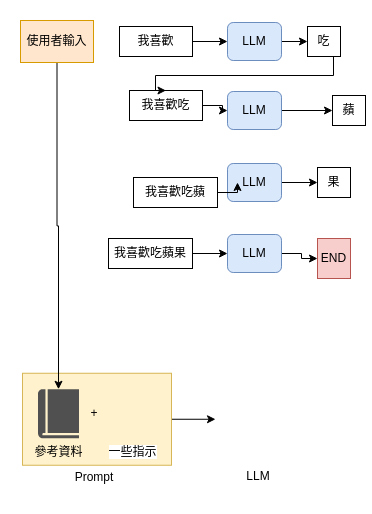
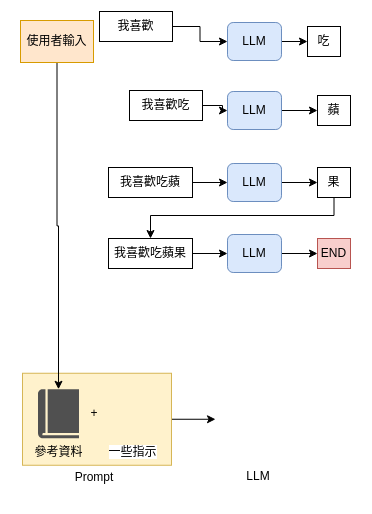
- <mxCell id="23" value="我喜歡" style="text;html=1;align=center;verticalAlign=middle;whiteSpace=wrap;rounded=0;strokeColor=default;" parent="1" vertex="1"><mxGeometry x="119" y="26" width="73" height="30" as="geometry" /></mxCell>
+ <mxCell id="23" value="我喜歡" style="text;html=1;align=center;verticalAlign=middle;whiteSpace=wrap;rounded=0;strokeColor=default;" parent="1" vertex="1"><mxGeometry x="99" y="11" width="73" height="30" as="geometry" /></mxCell>
- <mxCell id="24" style="edgeStyle=orthogonalEdgeStyle;rounded=0;orthogonalLoop=1;jettySize=auto;html=1;entryX=0.5;entryY=0;entryDx=0;entryDy=0;" parent="1" source="25" target="7" edge="1"><mxGeometry relative="1" as="geometry"><Array as="points"><mxPoint x="333" y="75" /><mxPoint x="155" y="75" /></Array></mxGeometry></mxCell>
- <mxCell id="8" value="蘋" style="text;html=1;align=center;verticalAlign=middle;whiteSpace=wrap;rounded=0;strokeColor=default;" parent="1" vertex="1"><mxGeometry x="332" y="95" width="33" height="30" as="geometry" /></mxCell>
+ <mxCell id="8" value="蘋" style="text;html=1;align=center;verticalAlign=middle;whiteSpace=wrap;rounded=0;strokeColor=default;" parent="1" vertex="1"><mxGeometry x="317" y="95" width="33" height="30" as="geometry" /></mxCell>
- <mxCell id="12" value="我喜歡吃蘋" style="text;html=1;align=center;verticalAlign=middle;whiteSpace=wrap;rounded=0;strokeColor=default;" parent="1" vertex="1"><mxGeometry x="133" y="177" width="84" height="30" as="geometry" /></mxCell>
+ <mxCell id="12" value="我喜歡吃蘋" style="text;html=1;align=center;verticalAlign=middle;whiteSpace=wrap;rounded=0;strokeColor=default;" parent="1" vertex="1"><mxGeometry x="108" y="167" width="84" height="30" as="geometry" /></mxCell>
+ <mxCell id="13" style="edgeStyle=orthogonalEdgeStyle;rounded=0;orthogonalLoop=1;jettySize=auto;html=1;entryX=0.5;entryY=0;entryDx=0;entryDy=0;" parent="1" source="14" target="18" edge="1"><mxGeometry relative="1" as="geometry"><Array as="points"><mxPoint x="334" y="215" /><mxPoint x="150" y="215" /></Array></mxGeometry></mxCell>
- <mxCell id="19" value="END" style="text;html=1;align=center;verticalAlign=middle;whiteSpace=wrap;rounded=0;strokeColor=#b85450;fillColor=#f8cecc;" parent="1" vertex="1"><mxGeometry x="317" y="238" width="33" height="40" as="geometry" /></mxCell>
+ <mxCell id="19" value="END" style="text;html=1;align=center;verticalAlign=middle;whiteSpace=wrap;rounded=0;strokeColor=#b85450;fillColor=#f8cecc;" parent="1" vertex="1"><mxGeometry x="317" y="238" width="33" height="30" as="geometry" /></mxCell>
